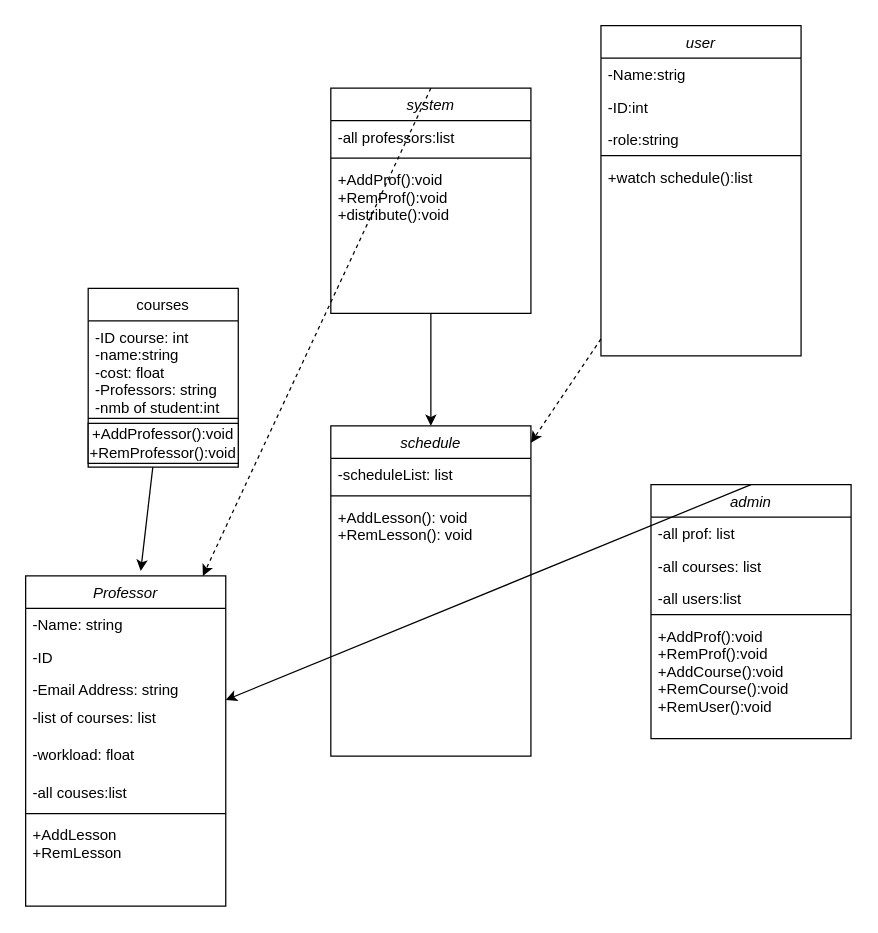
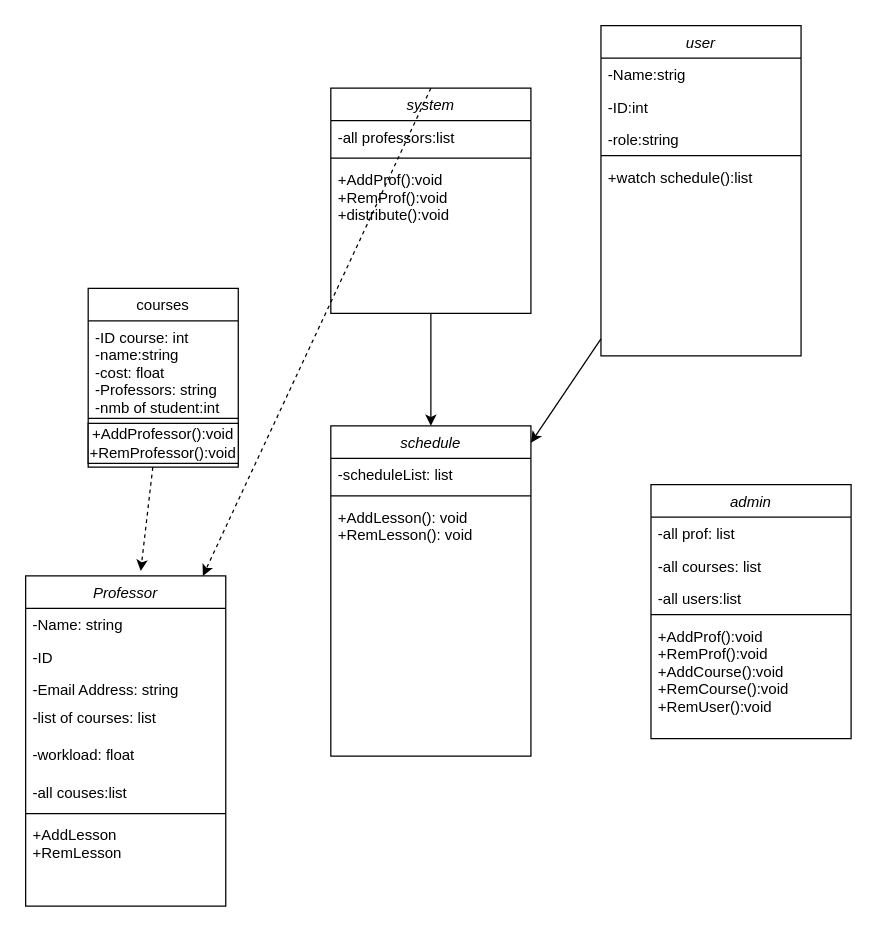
- <mxCell id="37" value="" style="endArrow=classic;html=1;rounded=0;dashed=1;" edge="1" parent="1" source="25" target="31"><mxGeometry width="50" height="50" relative="1" as="geometry"><mxPoint x="330" y="380" as="sourcePoint" /><mxPoint x="380" y="330" as="targetPoint" /></mxGeometry></mxCell>
+ <mxCell id="37" value="" style="endArrow=classic;html=1;rounded=0;" edge="1" parent="1" source="25" target="31"><mxGeometry width="50" height="50" relative="1" as="geometry"><mxPoint x="330" y="380" as="sourcePoint" /><mxPoint x="380" y="330" as="targetPoint" /></mxGeometry></mxCell>
- <mxCell id="39" value="" style="endArrow=classic;html=1;rounded=0;entryX=0.575;entryY=-0.015;entryDx=0;entryDy=0;entryPerimeter=0;" edge="1" parent="1" source="11" target="2"><mxGeometry width="50" height="50" relative="1" as="geometry"><mxPoint x="330" y="380" as="sourcePoint" /><mxPoint x="380" y="330" as="targetPoint" /></mxGeometry></mxCell>
+ <mxCell id="39" value="" style="endArrow=classic;html=1;rounded=0;entryX=0.575;entryY=-0.015;entryDx=0;entryDy=0;entryPerimeter=0;dashed=1;" edge="1" parent="1" source="11" target="2"><mxGeometry width="50" height="50" relative="1" as="geometry"><mxPoint x="330" y="380" as="sourcePoint" /><mxPoint x="380" y="330" as="targetPoint" /></mxGeometry></mxCell>
- <mxCell id="38" value="" style="endArrow=classic;html=1;rounded=0;exitX=0.5;exitY=0;exitDx=0;exitDy=0;" edge="1" parent="1" source="19" target="2"><mxGeometry width="50" height="50" relative="1" as="geometry"><mxPoint x="330" y="380" as="sourcePoint" /><mxPoint x="380" y="330" as="targetPoint" /></mxGeometry></mxCell>
